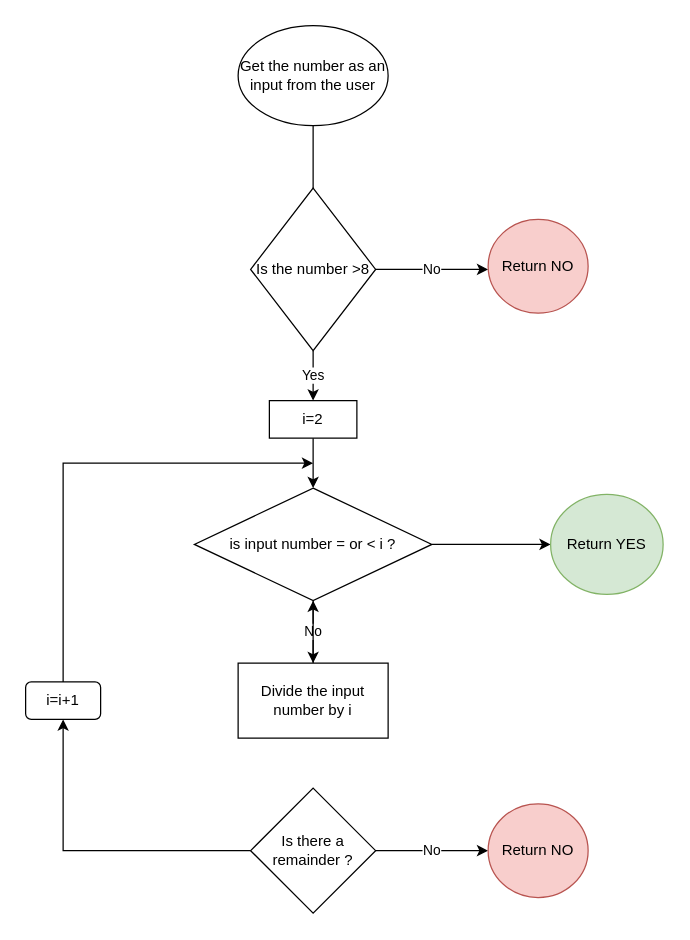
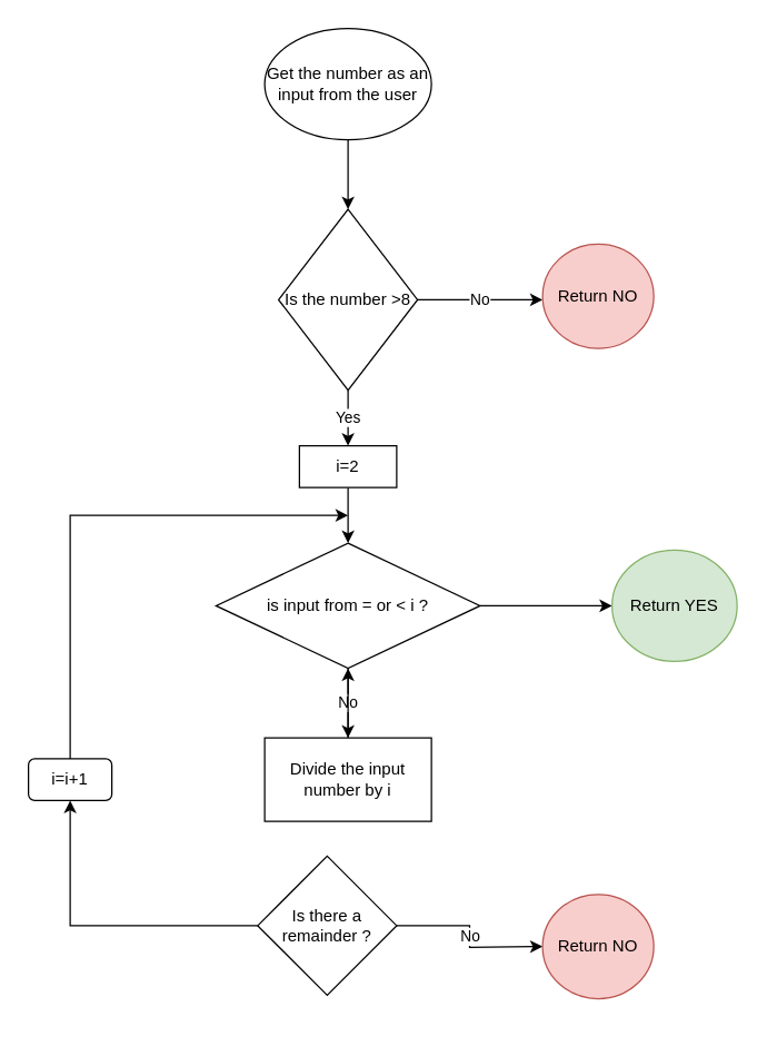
- <mxCell id="6" value="" style="endArrow=none;html=1;rounded=0;exitX=0.5;exitY=1;exitDx=0;exitDy=0;entryX=0.5;entryY=0;entryDx=0;entryDy=0;" parent="1" source="2" target="5" edge="1"><mxGeometry width="50" height="50" relative="1" as="geometry"><mxPoint x="240" y="380" as="sourcePoint" /><mxPoint x="260" y="460" as="targetPoint" /></mxGeometry></mxCell>
+ <mxCell id="6" value="" style="endArrow=classic;html=1;rounded=0;exitX=0.5;exitY=1;exitDx=0;exitDy=0;entryX=0.5;entryY=0;entryDx=0;entryDy=0;" parent="1" source="2" target="5" edge="1"><mxGeometry width="50" height="50" relative="1" as="geometry"><mxPoint x="240" y="380" as="sourcePoint" /><mxPoint x="260" y="460" as="targetPoint" /></mxGeometry></mxCell>
- <mxCell id="12" value="is input number = or &amp;lt; i ?&lt;br&gt;" style="rhombus;whiteSpace=wrap;html=1;" parent="1" vertex="1"><mxGeometry x="155" y="390" width="190" height="90" as="geometry" /></mxCell>
+ <mxCell id="12" value="is input from = or &amp;lt; i ?&lt;br&gt;" style="rhombus;whiteSpace=wrap;html=1;" parent="1" vertex="1"><mxGeometry x="155" y="390" width="190" height="90" as="geometry" /></mxCell>
- <mxCell id="18" value="Is there a remainder ?" style="rhombus;whiteSpace=wrap;html=1;" parent="1" vertex="1"><mxGeometry x="200" y="630" width="100" height="100" as="geometry" /></mxCell>
+ <mxCell id="18" value="Is there a remainder ?" style="rhombus;whiteSpace=wrap;html=1;" parent="1" vertex="1"><mxGeometry x="185" y="615" width="100" height="100" as="geometry" /></mxCell>
